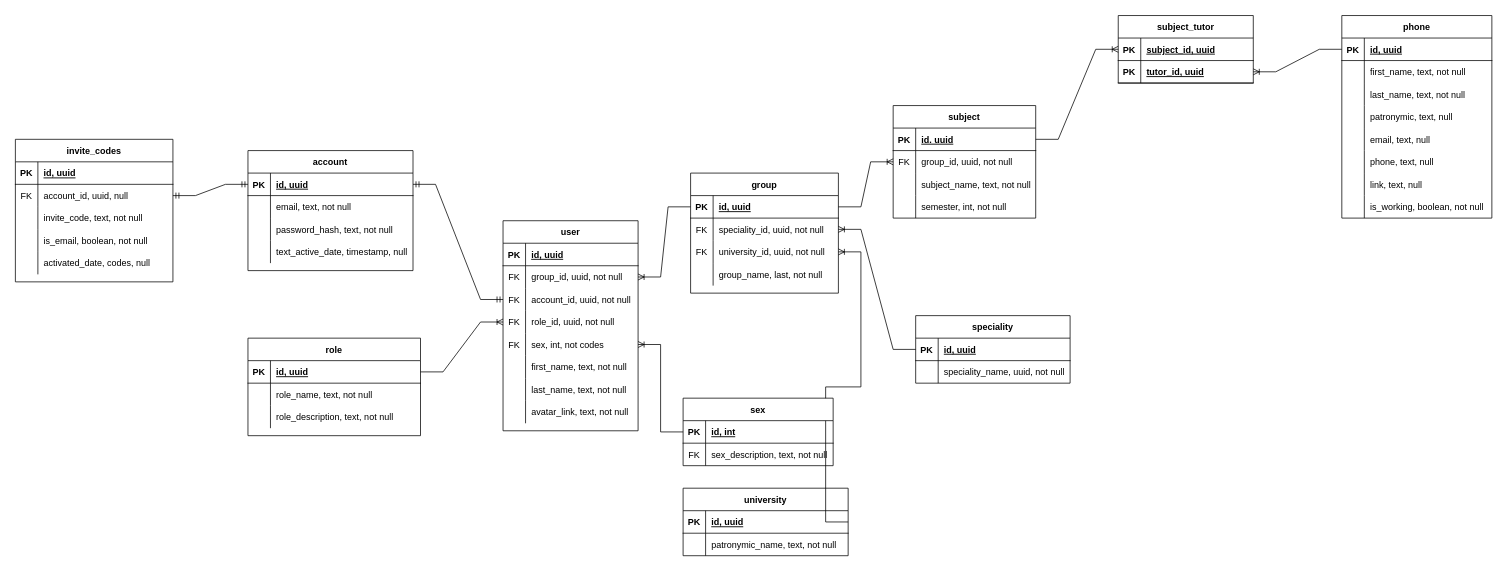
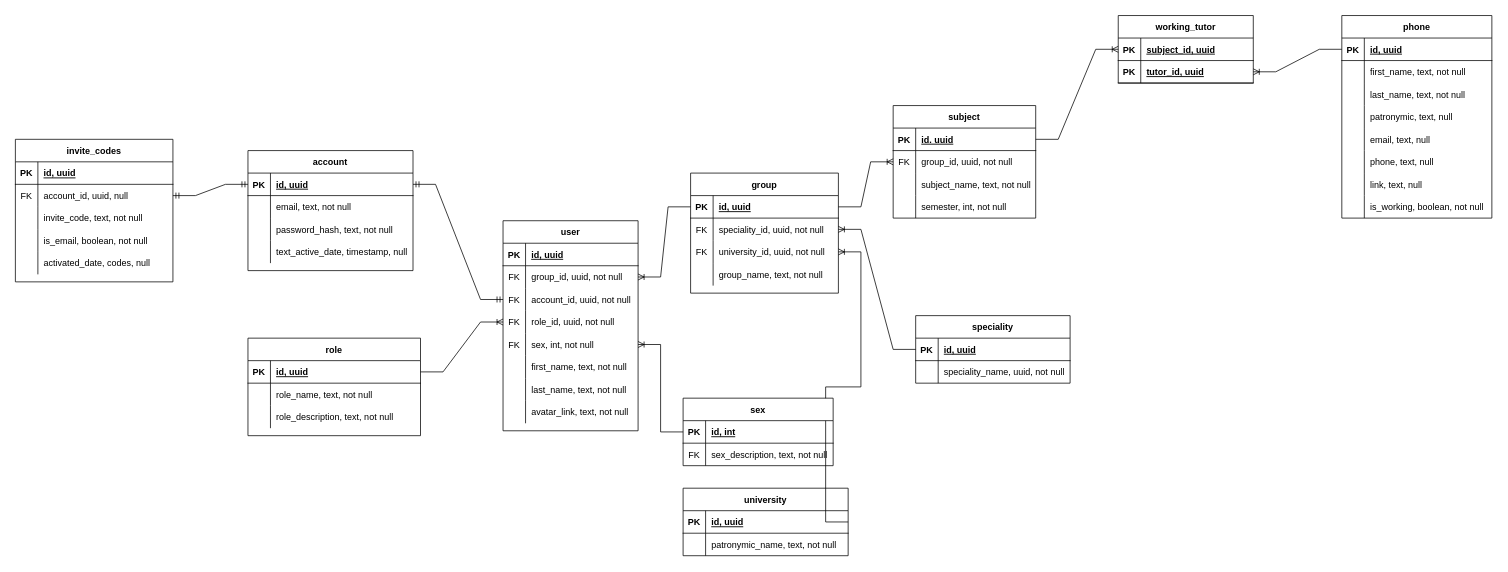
- <mxCell id="123" value="subject_tutor" style="shape=table;startSize=30;container=1;collapsible=1;childLayout=tableLayout;fixedRows=1;rowLines=0;fontStyle=1;align=center;resizeLast=1;" parent="1" vertex="1"><mxGeometry x="1490" y="20" width="180" height="90" as="geometry" /></mxCell>
+ <mxCell id="123" value="working_tutor" style="shape=table;startSize=30;container=1;collapsible=1;childLayout=tableLayout;fixedRows=1;rowLines=0;fontStyle=1;align=center;resizeLast=1;" parent="1" vertex="1"><mxGeometry x="1490" y="20" width="180" height="90" as="geometry" /></mxCell>
- <mxCell id="14" value="group_name, last, not null" style="shape=partialRectangle;connectable=0;fillColor=none;top=0;left=0;bottom=0;right=0;align=left;spacingLeft=6;overflow=hidden;" parent="12" vertex="1"><mxGeometry x="30" width="167" height="30" as="geometry"><mxRectangle width="167" height="30" as="alternateBounds" /></mxGeometry></mxCell>
+ <mxCell id="14" value="group_name, text, not null" style="shape=partialRectangle;connectable=0;fillColor=none;top=0;left=0;bottom=0;right=0;align=left;spacingLeft=6;overflow=hidden;" parent="12" vertex="1"><mxGeometry x="30" width="167" height="30" as="geometry"><mxRectangle width="167" height="30" as="alternateBounds" /></mxGeometry></mxCell>
- <mxCell id="83" value="sex, int, not codes" style="shape=partialRectangle;connectable=0;fillColor=none;top=0;left=0;bottom=0;right=0;align=left;spacingLeft=6;fontStyle=0;overflow=hidden;" parent="81" vertex="1"><mxGeometry x="30" width="150" height="30" as="geometry"><mxRectangle width="150" height="30" as="alternateBounds" /></mxGeometry></mxCell>
+ <mxCell id="83" value="sex, int, not null" style="shape=partialRectangle;connectable=0;fillColor=none;top=0;left=0;bottom=0;right=0;align=left;spacingLeft=6;fontStyle=0;overflow=hidden;" parent="81" vertex="1"><mxGeometry x="30" width="150" height="30" as="geometry"><mxRectangle width="150" height="30" as="alternateBounds" /></mxGeometry></mxCell>
